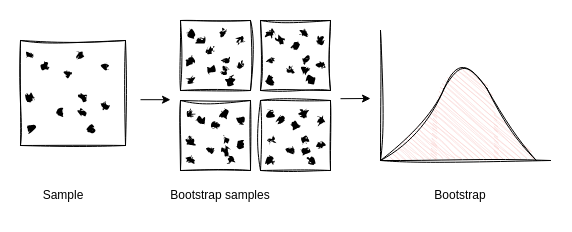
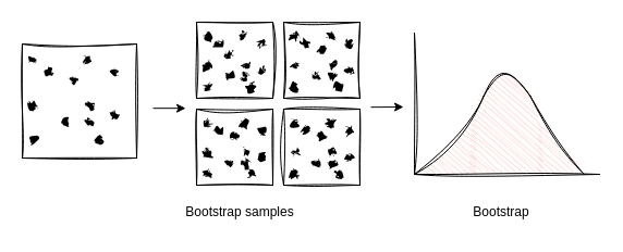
- <mxCell id="80" value="Sample" style="text;html=1;strokeColor=none;fillColor=none;align=center;verticalAlign=middle;whiteSpace=wrap;rounded=0;" vertex="1" parent="1"><mxGeometry x="32.5" y="180" width="60" height="30" as="geometry" /></mxCell>
